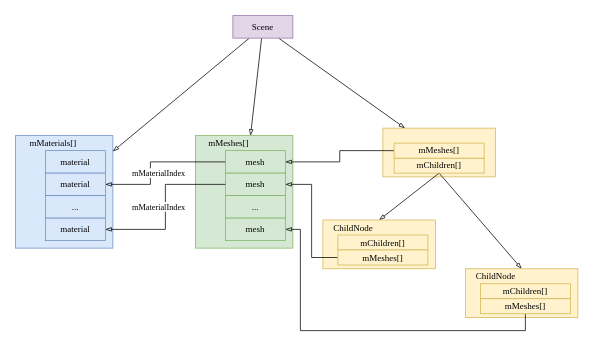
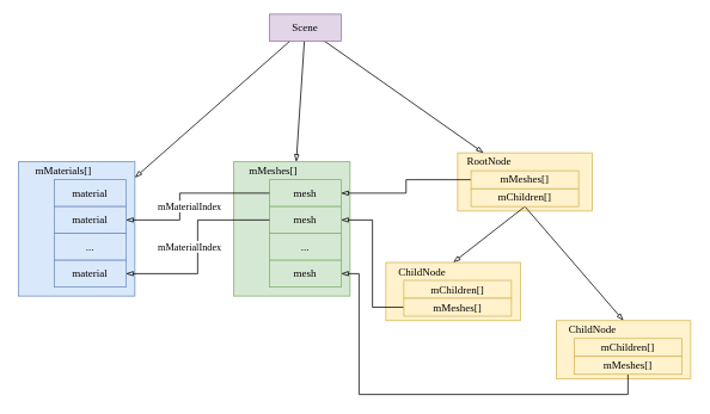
- <mxCell id="38" value="Scene" style="rounded=0;whiteSpace=wrap;html=1;fontFamily=Lucida Console;fillColor=#e1d5e7;strokeColor=#9673a6;" vertex="1" parent="1"><mxGeometry x="310" y="20" width="80" height="30" as="geometry" /></mxCell>
+ <mxCell id="38" value="Scene" style="rounded=0;whiteSpace=wrap;html=1;fontFamily=Lucida Console;fillColor=#e1d5e7;strokeColor=#9673a6;" vertex="1" parent="1"><mxGeometry x="300" y="15" width="80" height="30" as="geometry" /></mxCell>
+ <mxCell id="19" value="RootNode" style="text;html=1;align=center;verticalAlign=middle;resizable=0;points=[];autosize=1;fontFamily=Lucida Console;fillColor=#fff2cc;strokeColor=#d6b656;opacity=0;" vertex="1" parent="1"><mxGeometry x="510" y="170" width="70" height="20" as="geometry" /></mxCell>
